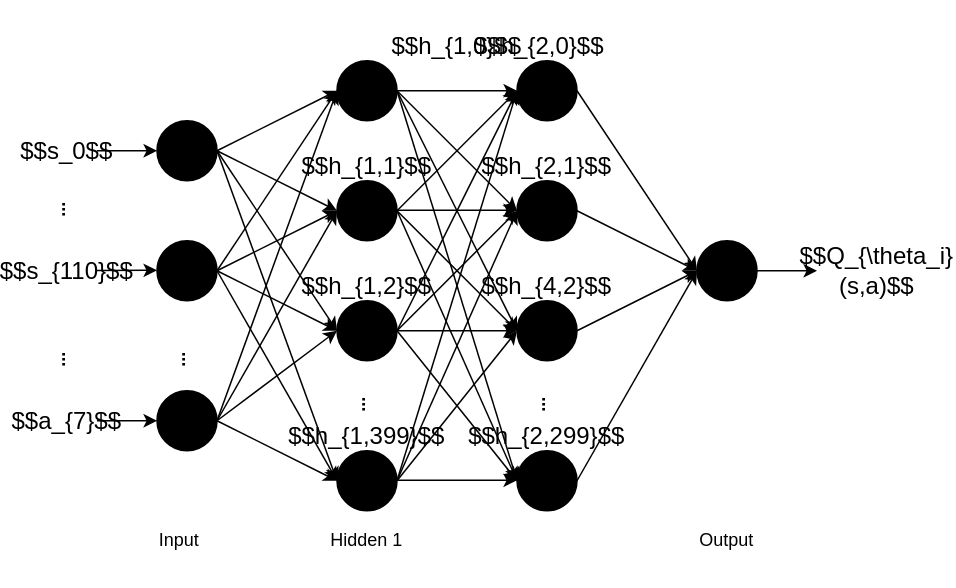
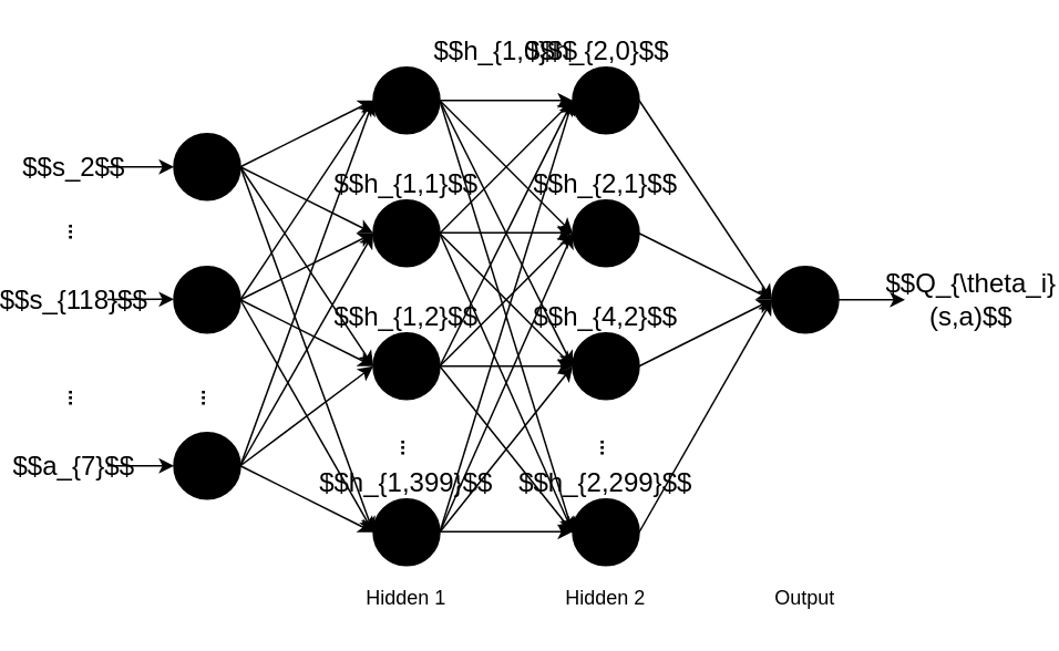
- <mxCell id="66" value="&lt;font style=&quot;font-size: 16px&quot;&gt;$$s_0$$&lt;/font&gt;" style="text;html=1;strokeColor=none;fillColor=none;align=center;verticalAlign=middle;whiteSpace=wrap;rounded=0;" vertex="1" parent="1"><mxGeometry x="20" y="90" width="40" height="20" as="geometry" /></mxCell>
+ <mxCell id="66" value="&lt;font style=&quot;font-size: 16px&quot;&gt;$$s_2$$&lt;/font&gt;" style="text;html=1;strokeColor=none;fillColor=none;align=center;verticalAlign=middle;whiteSpace=wrap;rounded=0;" vertex="1" parent="1"><mxGeometry x="20" y="90" width="40" height="20" as="geometry" /></mxCell>
- <mxCell id="67" value="&lt;font style=&quot;font-size: 16px&quot;&gt;$$s_{110}$$&lt;/font&gt;" style="text;html=1;strokeColor=none;fillColor=none;align=center;verticalAlign=middle;whiteSpace=wrap;rounded=0;" vertex="1" parent="1"><mxGeometry x="20" y="170" width="40" height="20" as="geometry" /></mxCell>
+ <mxCell id="67" value="&lt;font style=&quot;font-size: 16px&quot;&gt;$$s_{118}$$&lt;/font&gt;" style="text;html=1;strokeColor=none;fillColor=none;align=center;verticalAlign=middle;whiteSpace=wrap;rounded=0;" vertex="1" parent="1"><mxGeometry x="20" y="170" width="40" height="20" as="geometry" /></mxCell>
- <mxCell id="49" value="Input" style="text;html=1;strokeColor=none;fillColor=none;align=center;verticalAlign=middle;whiteSpace=wrap;rounded=0;" vertex="1" parent="1"><mxGeometry x="95" y="350" width="40" height="20" as="geometry" /></mxCell>
+ <mxCell id="51" value="Hidden 2" style="text;html=1;strokeColor=none;fillColor=none;align=center;verticalAlign=middle;whiteSpace=wrap;rounded=0;" vertex="1" parent="1"><mxGeometry x="330" y="350" width="60" height="20" as="geometry" /></mxCell>
